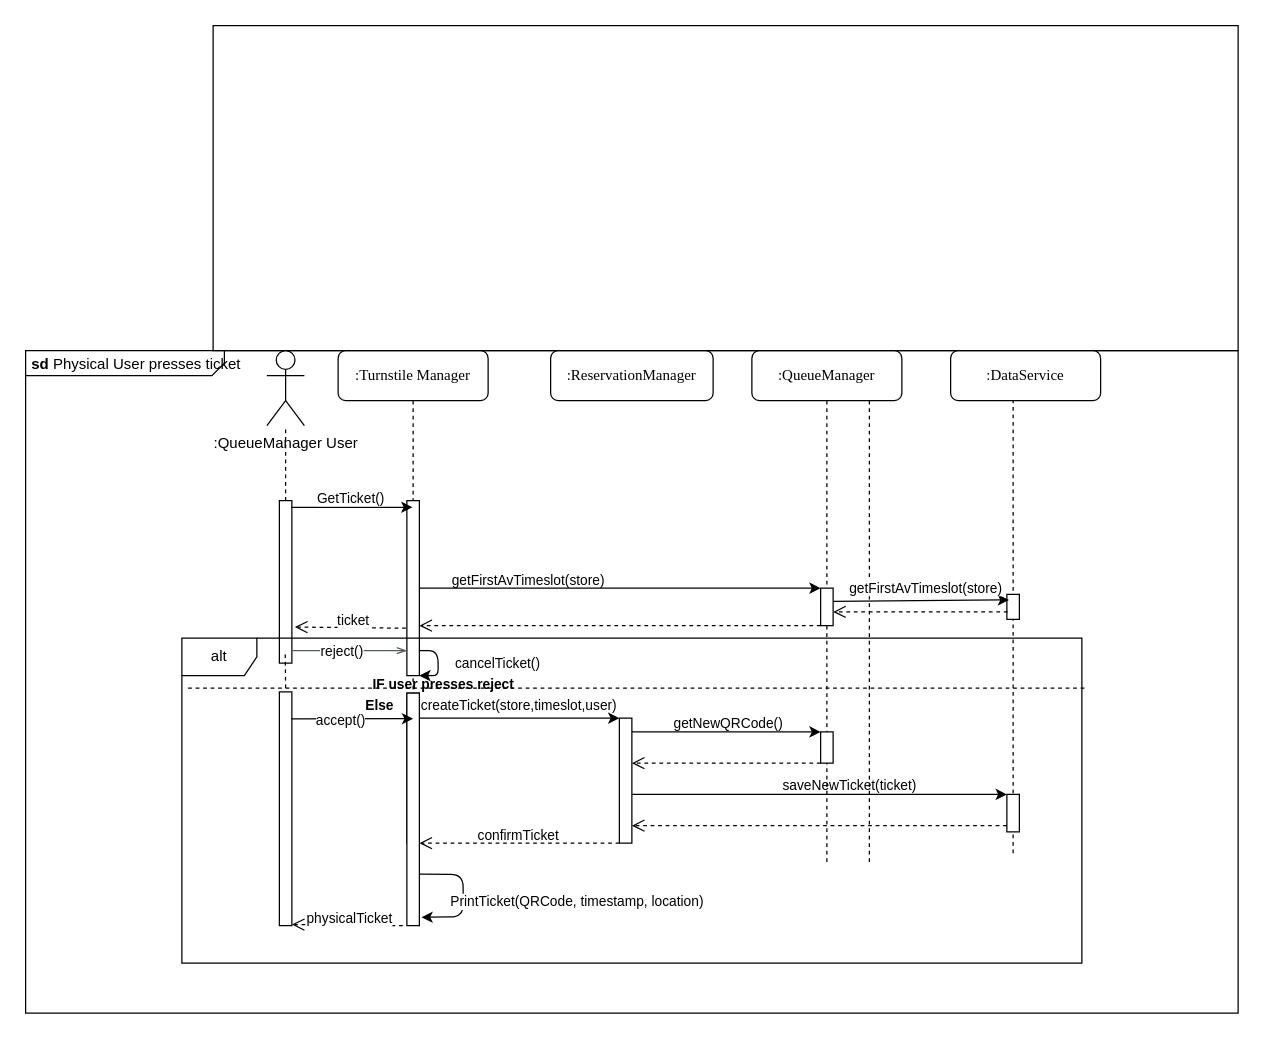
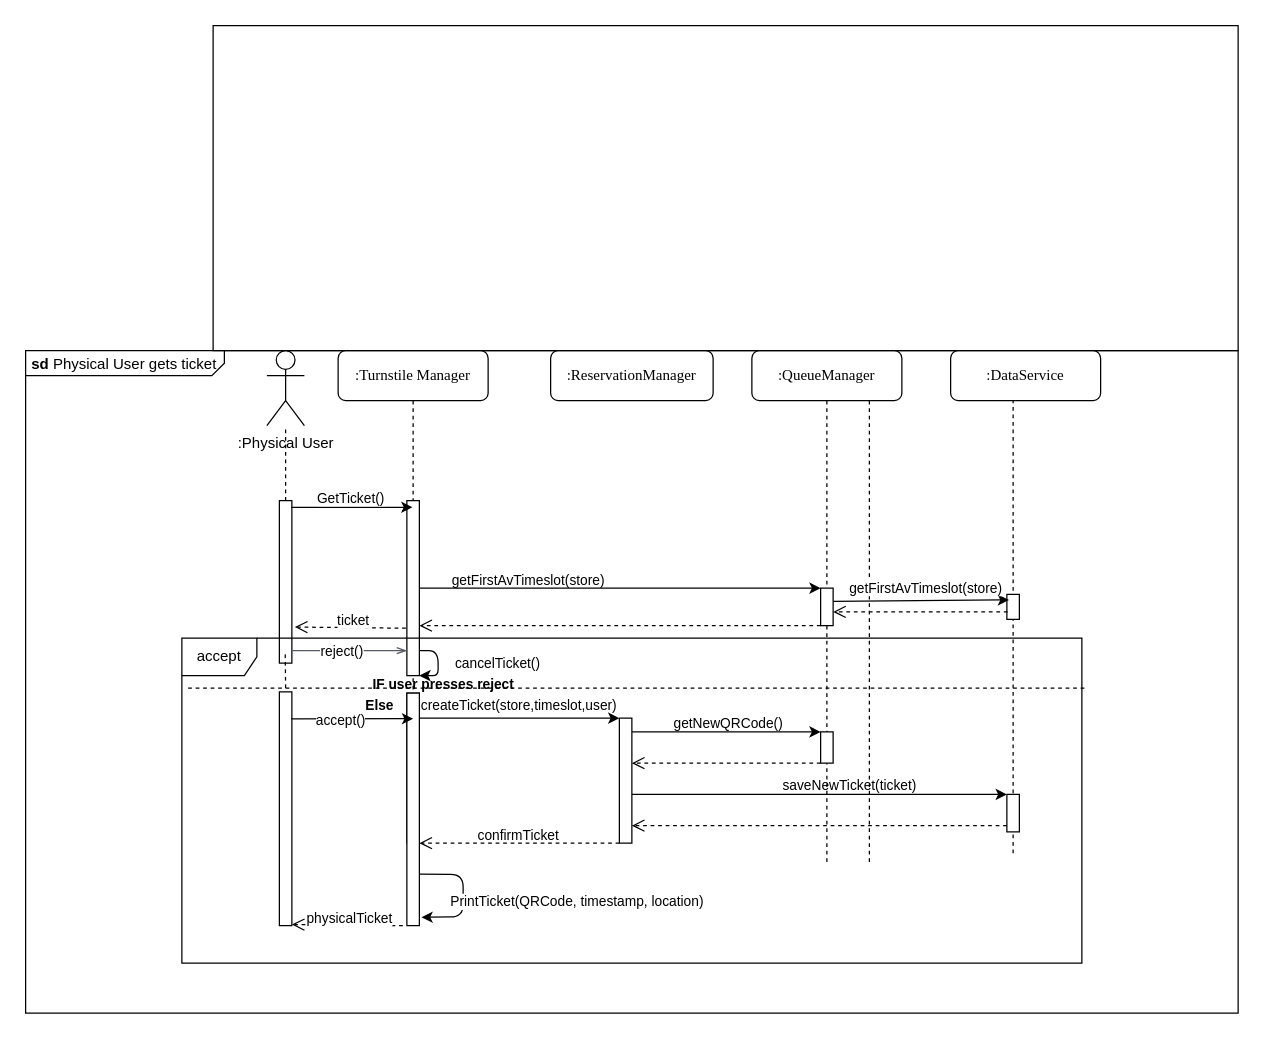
- <mxCell id="2" value="&lt;p style=&quot;margin: 0px ; margin-top: 4px ; margin-left: 5px ; text-align: left&quot;&gt;&lt;b&gt;sd&lt;/b&gt;  Physical User presses ticket&lt;/p&gt;" style="html=1;shape=mxgraph.sysml.package;overflow=fill;labelX=159.17;align=left;spacingLeft=5;verticalAlign=top;spacingTop=-3;" vertex="1" parent="1"><mxGeometry x="20" y="280" width="970" height="530" as="geometry" /></mxCell>
+ <mxCell id="2" value="&lt;p style=&quot;margin: 0px ; margin-top: 4px ; margin-left: 5px ; text-align: left&quot;&gt;&lt;b&gt;sd&lt;/b&gt;  Physical User gets ticket&lt;/p&gt;" style="html=1;shape=mxgraph.sysml.package;overflow=fill;labelX=159.17;align=left;spacingLeft=5;verticalAlign=top;spacingTop=-3;" vertex="1" parent="1"><mxGeometry x="20" y="280" width="970" height="530" as="geometry" /></mxCell>
- <mxCell id="42" value=":QueueManager User" style="shape=umlActor;verticalLabelPosition=bottom;verticalAlign=top;html=1;outlineConnect=0;" vertex="1" parent="1"><mxGeometry x="213" y="280" width="30" height="60" as="geometry" /></mxCell>
+ <mxCell id="42" value=":Physical User" style="shape=umlActor;verticalLabelPosition=bottom;verticalAlign=top;html=1;outlineConnect=0;" vertex="1" parent="1"><mxGeometry x="213" y="280" width="30" height="60" as="geometry" /></mxCell>
- <mxCell id="45" value="alt" style="shape=umlFrame;whiteSpace=wrap;html=1;" vertex="1" parent="1"><mxGeometry x="145" y="510" width="720" height="260" as="geometry" /></mxCell>
+ <mxCell id="45" value="accept" style="shape=umlFrame;whiteSpace=wrap;html=1;" vertex="1" parent="1"><mxGeometry x="145" y="510" width="720" height="260" as="geometry" /></mxCell>
